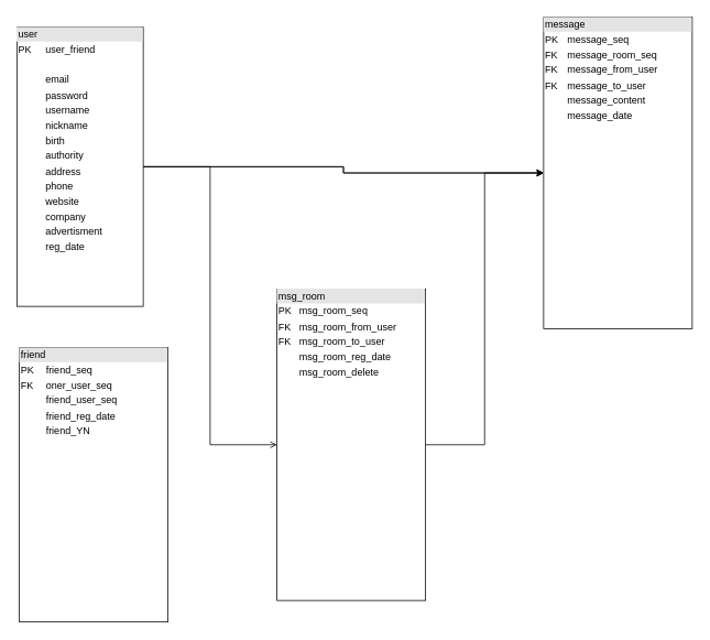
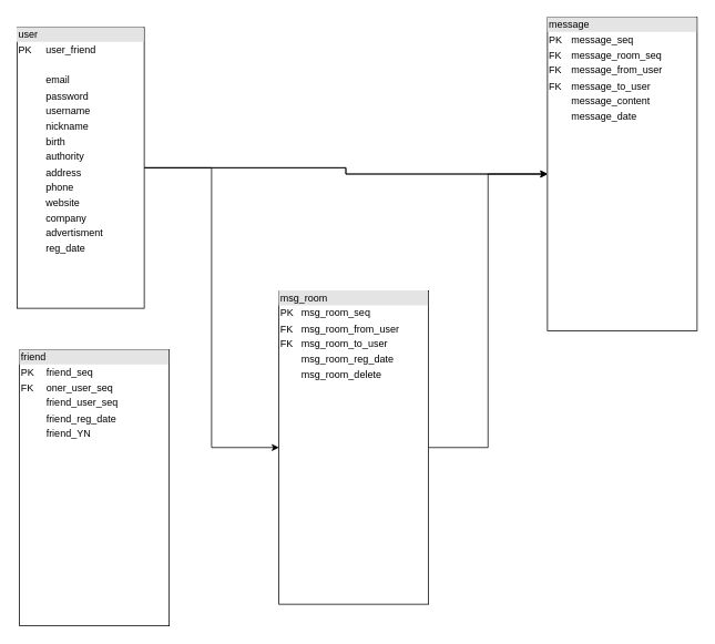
- <mxCell id="4" style="edgeStyle=orthogonalEdgeStyle;rounded=0;orthogonalLoop=1;jettySize=auto;html=1;endArrow=open;" edge="1" parent="1" source="5" target="9"><mxGeometry relative="1" as="geometry" /></mxCell>
+ <mxCell id="4" style="edgeStyle=orthogonalEdgeStyle;rounded=0;orthogonalLoop=1;jettySize=auto;html=1;" edge="1" parent="1" source="5" target="9"><mxGeometry relative="1" as="geometry" /></mxCell>
